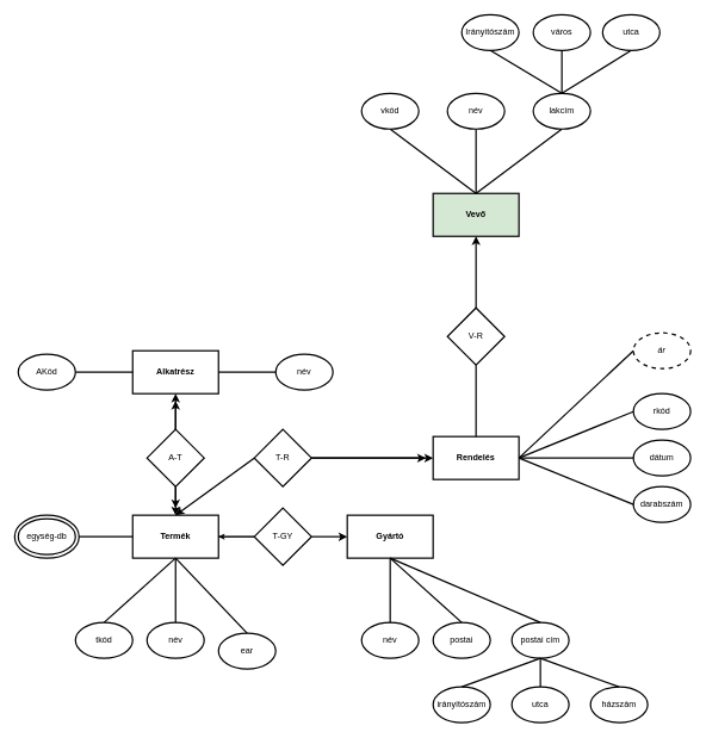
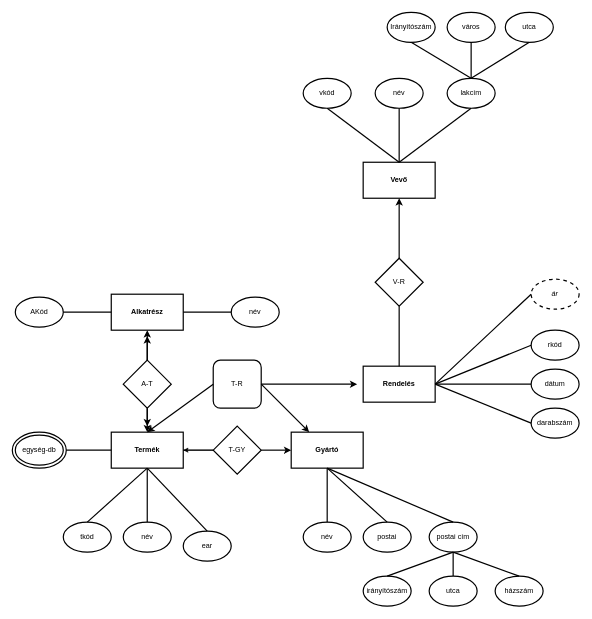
- <mxCell id="49" value="&lt;b&gt;Vevő&lt;/b&gt;" style="rounded=0;whiteSpace=wrap;html=1;strokeWidth=2;fillColor=#d5e8d4;" parent="1" vertex="1"><mxGeometry x="605" y="270" width="120" height="60" as="geometry" /></mxCell>
+ <mxCell id="49" value="&lt;b&gt;Vevő&lt;/b&gt;" style="rounded=0;whiteSpace=wrap;html=1;strokeWidth=2;" parent="1" vertex="1"><mxGeometry x="605" y="270" width="120" height="60" as="geometry" /></mxCell>
- <mxCell id="37" value="T-R" style="rhombus;whiteSpace=wrap;html=1;strokeWidth=2;" parent="1" vertex="1"><mxGeometry x="355" y="600" width="80" height="80" as="geometry" /></mxCell>
+ <mxCell id="37" value="T-R" style="whiteSpace=wrap;html=1;strokeWidth=2;rounded=1;" parent="1" vertex="1"><mxGeometry x="355" y="600" width="80" height="80" as="geometry" /></mxCell>
- <mxCell id="38" value="" style="endArrow=classic;html=1;rounded=0;exitX=1;exitY=0.5;exitDx=0;exitDy=0;entryX=0;entryY=0.5;entryDx=0;entryDy=0;strokeWidth=2;" parent="1" source="37" target="36" edge="1"><mxGeometry width="50" height="50" relative="1" as="geometry"><mxPoint x="405" y="660" as="sourcePoint" /><mxPoint x="455" y="610" as="targetPoint" /></mxGeometry></mxCell>
+ <mxCell id="38" value="" style="endArrow=classic;html=1;rounded=0;exitX=1;exitY=0.5;exitDx=0;exitDy=0;strokeWidth=2;" parent="1" source="37" target="4" edge="1"><mxGeometry width="50" height="50" relative="1" as="geometry"><mxPoint x="405" y="660" as="sourcePoint" /><mxPoint x="455" y="610" as="targetPoint" /></mxGeometry></mxCell>
